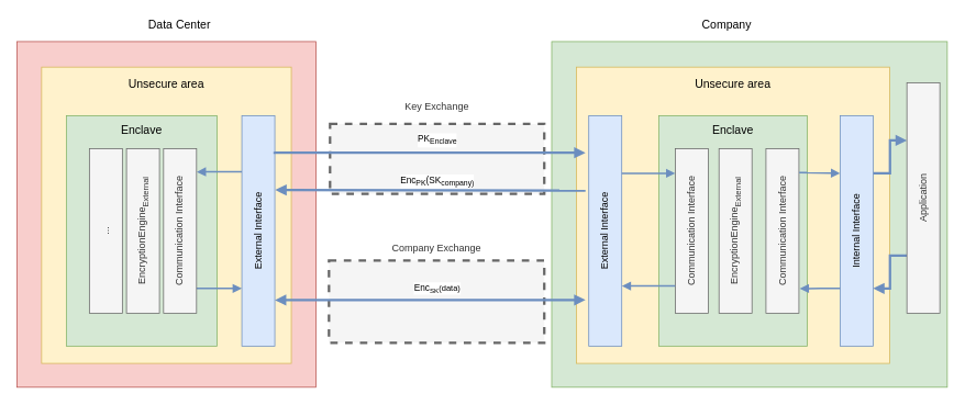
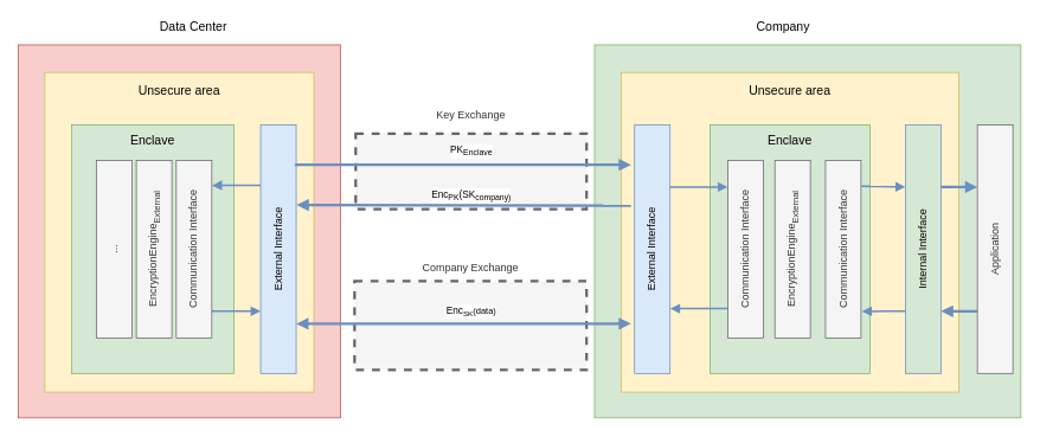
- <mxCell id="32" value="Application" style="rounded=0;whiteSpace=wrap;html=1;fillColor=#f5f5f5;strokeColor=#666666;fontColor=#333333;horizontal=0;" vertex="1" parent="1"><mxGeometry x="1100" y="100" width="40" height="280" as="geometry" /></mxCell>
+ <mxCell id="32" value="Application" style="rounded=0;whiteSpace=wrap;html=1;fillColor=#f5f5f5;strokeColor=#666666;fontColor=#333333;horizontal=0;" vertex="1" parent="1"><mxGeometry x="1100" y="140" width="40" height="280" as="geometry" /></mxCell>
- <mxCell id="29" value="Internal&amp;nbsp;Interface" style="rounded=0;whiteSpace=wrap;html=1;horizontal=0;fillColor=#dae8fc;strokeColor=#6c8ebf;" vertex="1" parent="1"><mxGeometry x="1019" y="140" width="40" height="280" as="geometry" /></mxCell>
+ <mxCell id="29" value="Internal&amp;nbsp;Interface" style="rounded=0;whiteSpace=wrap;html=1;horizontal=0;fillColor=#d5e8d4;strokeColor=#6c8ebf;" vertex="1" parent="1"><mxGeometry x="1019" y="140" width="40" height="280" as="geometry" /></mxCell>
